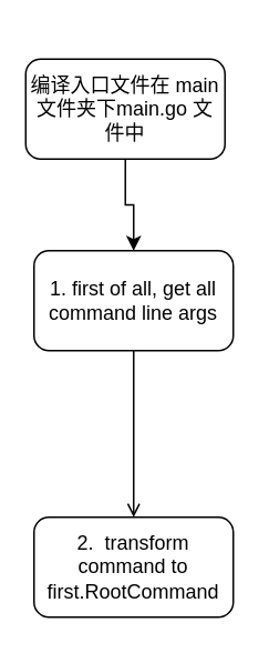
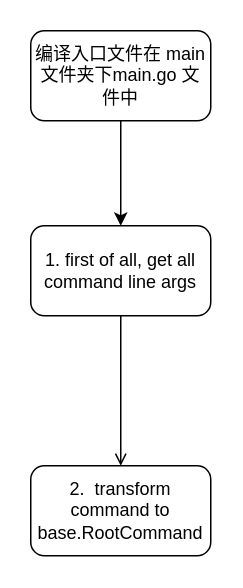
- <mxCell id="3" value="编译入口文件在 main文件夹下main.go 文件中" style="rounded=1;whiteSpace=wrap;html=1;" vertex="1" parent="1"><mxGeometry x="15" y="35" width="120" height="60" as="geometry" /></mxCell>
+ <mxCell id="3" value="编译入口文件在 main文件夹下main.go 文件中" style="rounded=1;whiteSpace=wrap;html=1;" vertex="1" parent="1"><mxGeometry x="20" y="20" width="120" height="60" as="geometry" /></mxCell>
- <mxCell id="6" value="2.&amp;nbsp; transform command to first.RootCommand" style="whiteSpace=wrap;html=1;rounded=1;" vertex="1" parent="1"><mxGeometry x="20" y="310" width="120" height="60" as="geometry" /></mxCell>
+ <mxCell id="6" value="2.&amp;nbsp; transform command to base.RootCommand" style="whiteSpace=wrap;html=1;rounded=1;" vertex="1" parent="1"><mxGeometry x="20" y="310" width="120" height="60" as="geometry" /></mxCell>
